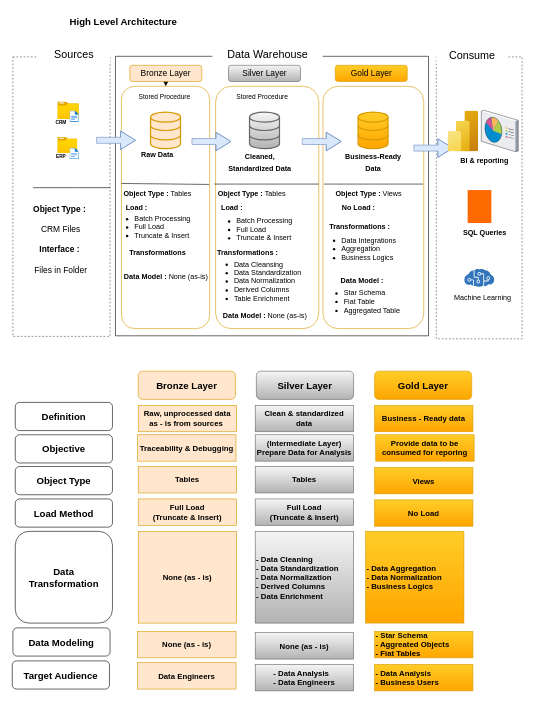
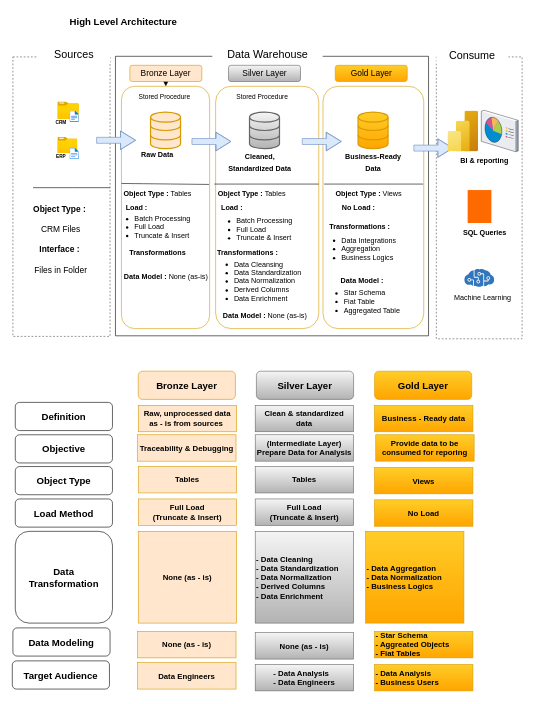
- <mxCell id="27" value="&lt;ul&gt;&lt;li&gt;Data Cleansing&lt;/li&gt;&lt;li&gt;Data Standardization&lt;/li&gt;&lt;li&gt;Data Normalization&lt;/li&gt;&lt;li&gt;Derived Columns&lt;/li&gt;&lt;li&gt;Table Enrichment&lt;/li&gt;&lt;/ul&gt;" style="text;strokeColor=none;fillColor=none;html=1;whiteSpace=wrap;verticalAlign=middle;overflow=hidden;" vertex="1" parent="5"><mxGeometry x="156" y="325" width="161" height="90" as="geometry" /></mxCell>
+ <mxCell id="27" value="&lt;ul&gt;&lt;li&gt;Data Cleansing&lt;/li&gt;&lt;li&gt;Data Standardization&lt;/li&gt;&lt;li&gt;Data Normalization&lt;/li&gt;&lt;li&gt;Derived Columns&lt;/li&gt;&lt;li&gt;Data Enrichment&lt;/li&gt;&lt;/ul&gt;" style="text;strokeColor=none;fillColor=none;html=1;whiteSpace=wrap;verticalAlign=middle;overflow=hidden;" vertex="1" parent="5"><mxGeometry x="156" y="325" width="161" height="90" as="geometry" /></mxCell>
